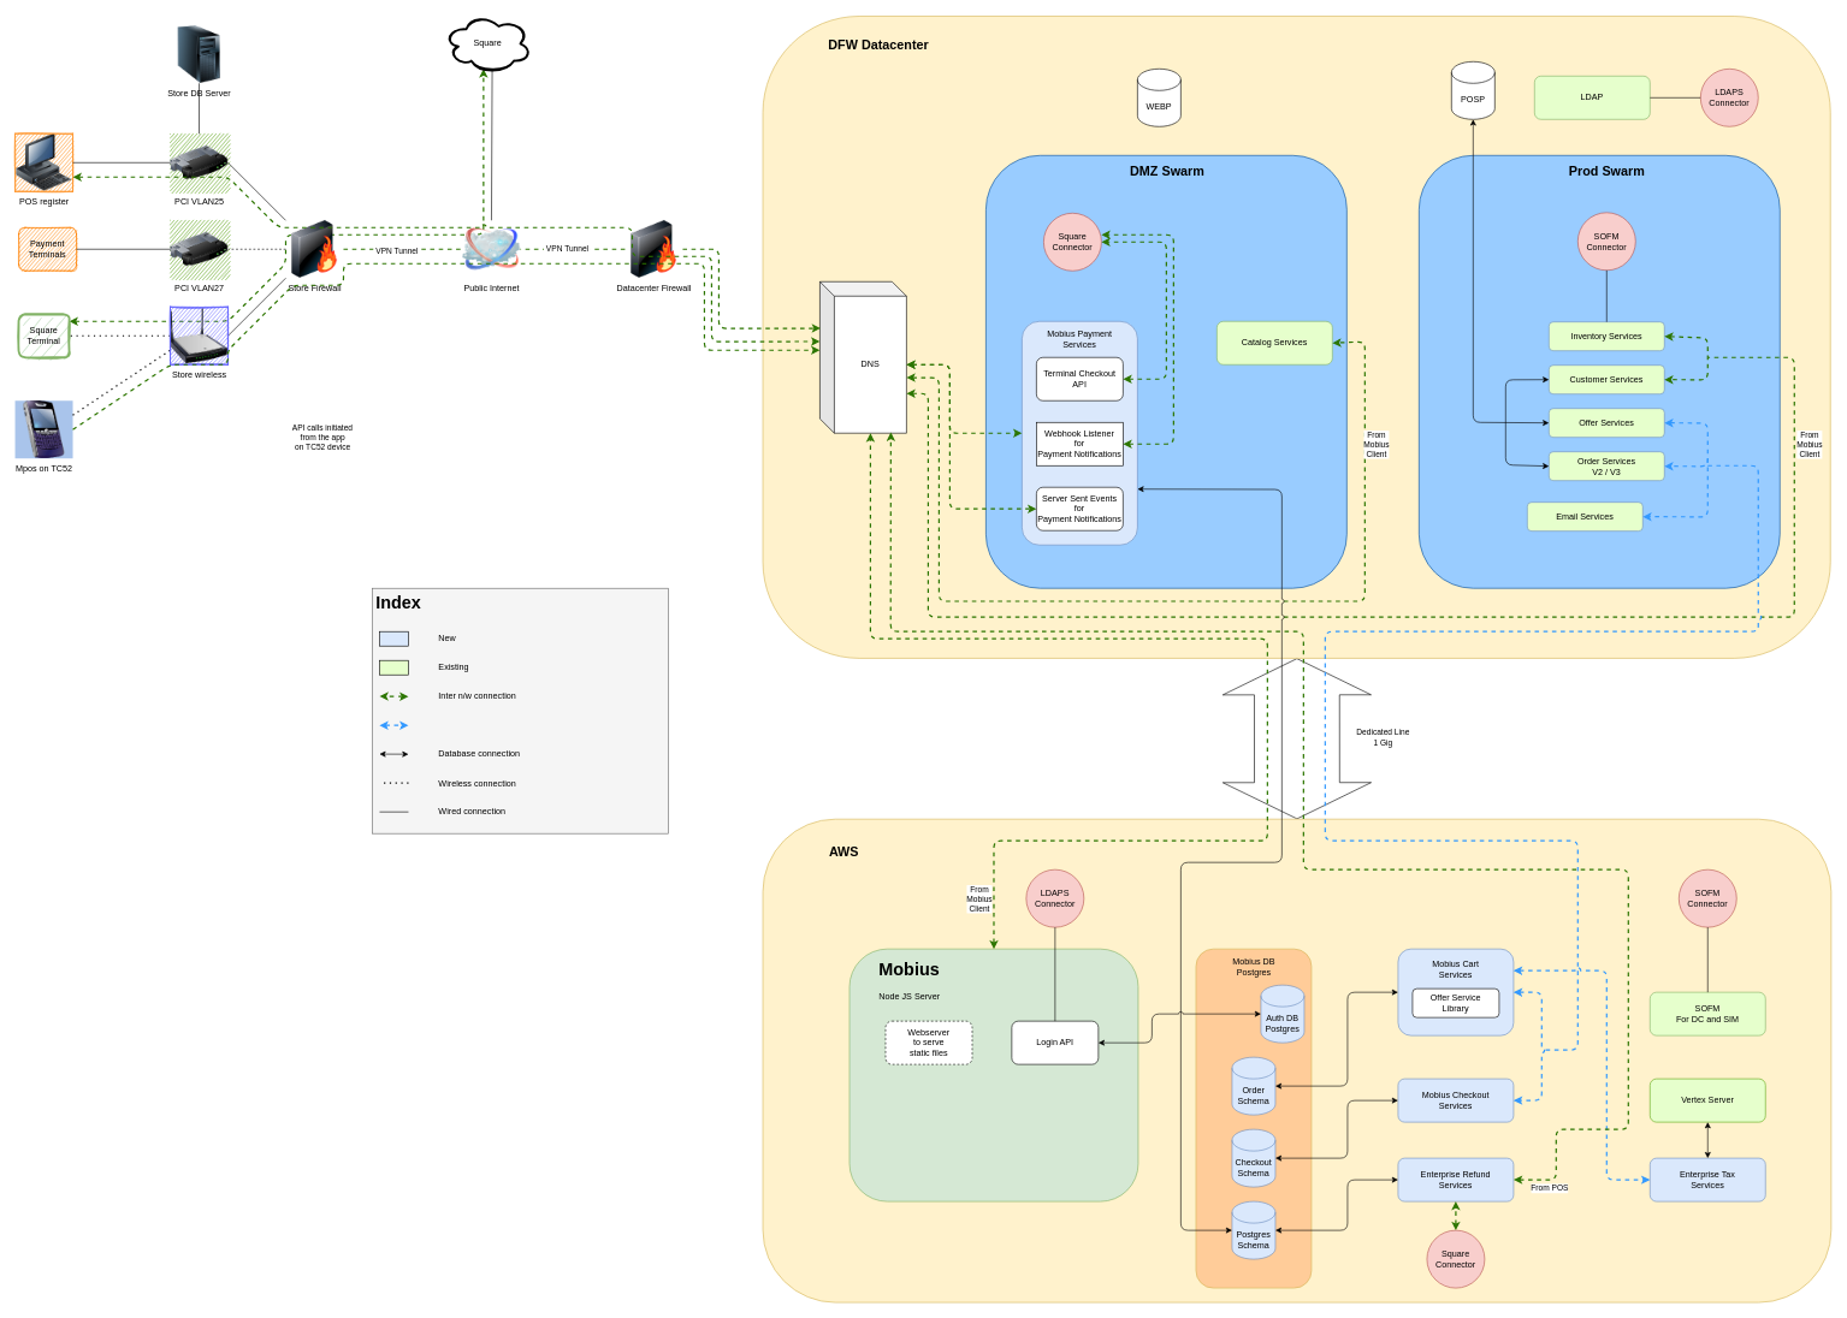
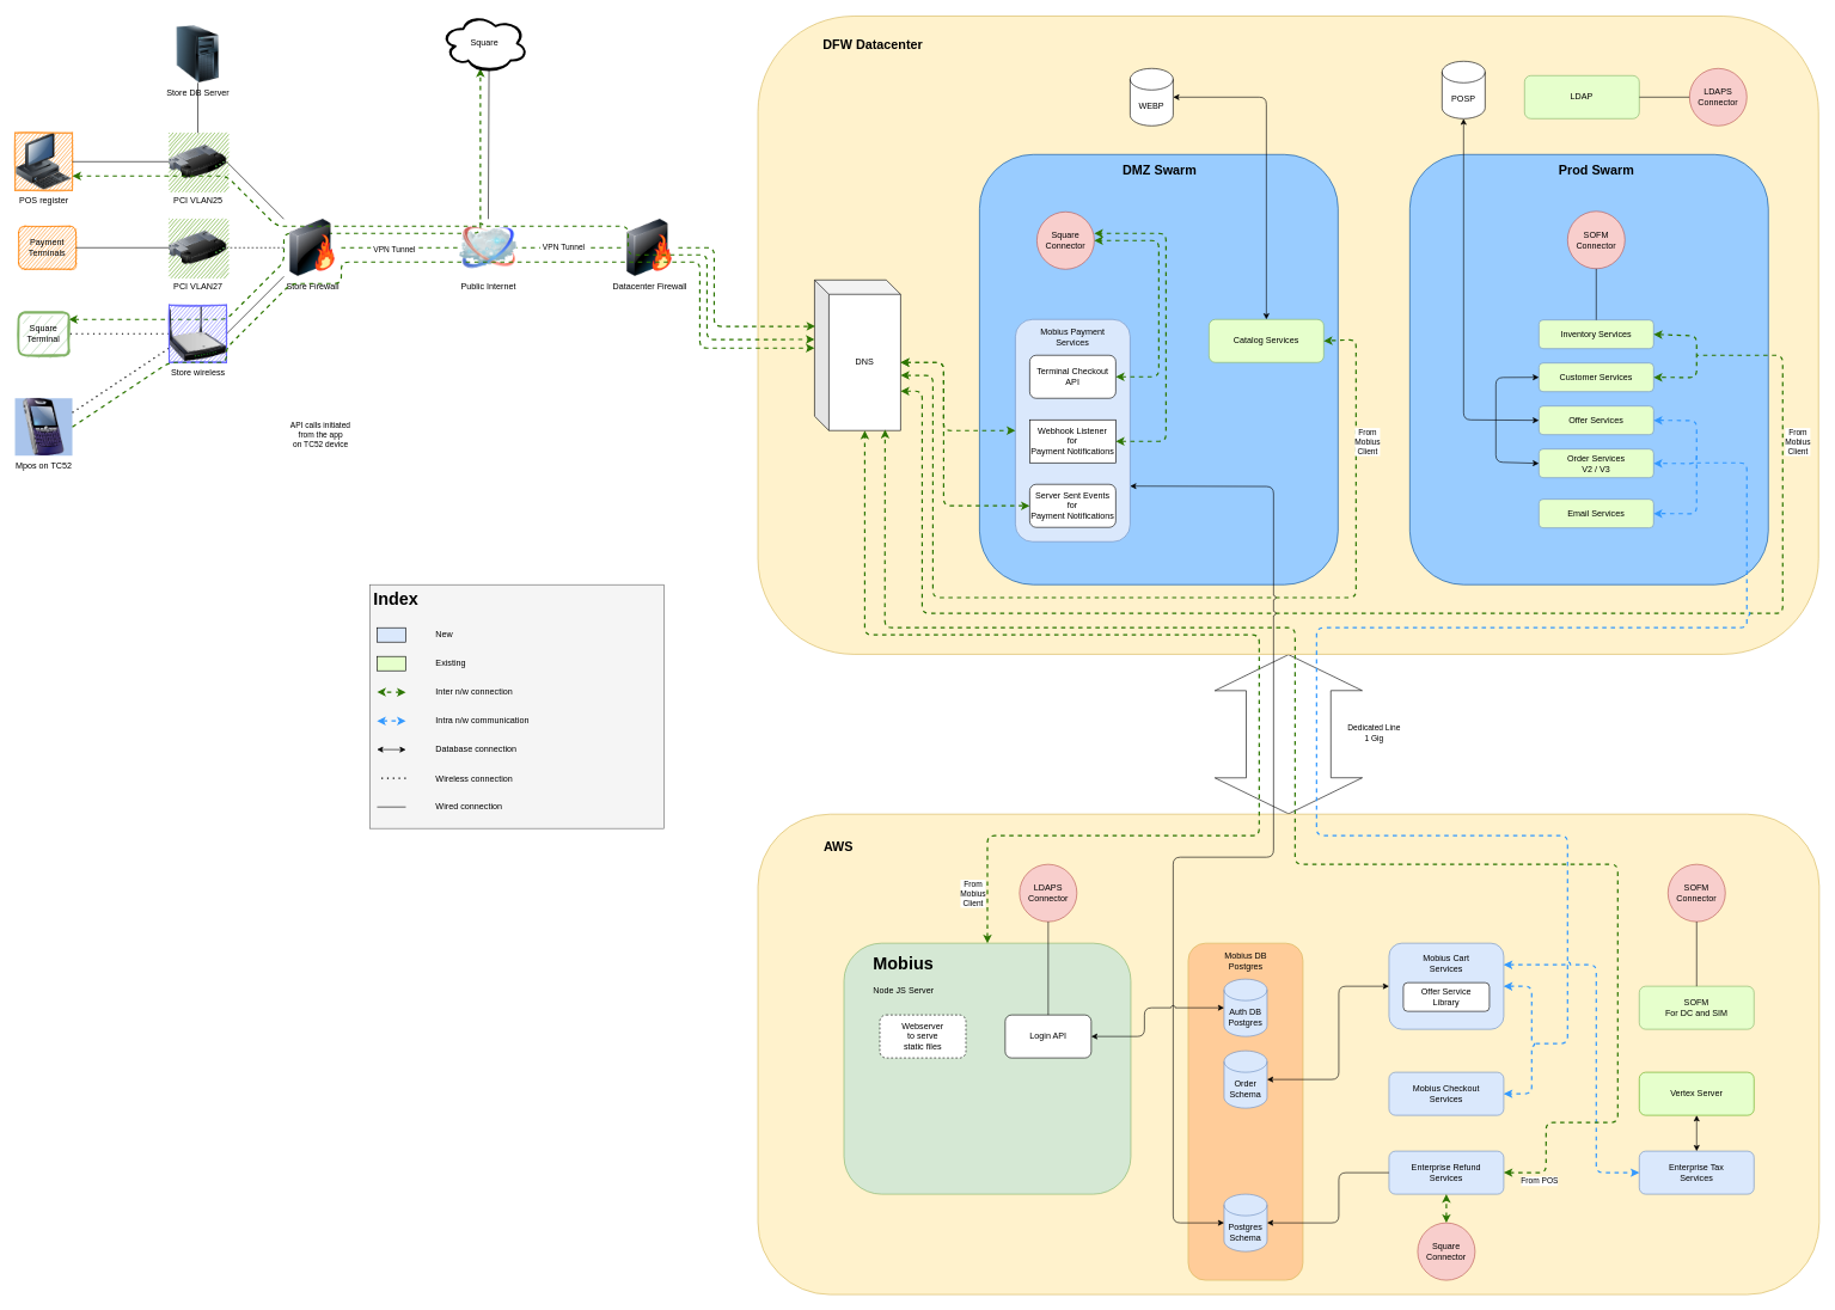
+ <mxCell id="104" value="" style="endArrow=classic;startArrow=classic;html=1;rounded=1;strokeColor=#000000;strokeWidth=1;entryX=1;entryY=0.5;entryDx=0;entryDy=0;exitX=0.5;exitY=0;exitDx=0;exitDy=0;entryPerimeter=0;" edge="1" parent="1" source="86" target="33"><mxGeometry width="50" height="50" relative="1" as="geometry"><mxPoint x="2155" y="595.75" as="sourcePoint" /><mxPoint x="2050" y="175" as="targetPoint" /><Array as="points"><mxPoint x="1765" y="135" /></Array></mxGeometry></mxCell>
- <mxCell id="72" value="Email Services" style="whiteSpace=wrap;html=1;fillColor=#E6FFCC;rounded=1;sketch=0;glass=0;strokeColor=#6c8ebf;" vertex="1" parent="69"><mxGeometry x="150" y="480.75" width="160" height="40" as="geometry" /></mxCell>
+ <mxCell id="72" value="Email Services" style="whiteSpace=wrap;html=1;fillColor=#E6FFCC;rounded=1;sketch=0;glass=0;strokeColor=#6c8ebf;" vertex="1" parent="69"><mxGeometry x="180" y="480.75" width="160" height="40" as="geometry" /></mxCell>
+ <mxCell id="124" value="Intra n/w communication" style="text;html=1;strokeColor=none;fillColor=none;align=left;verticalAlign=middle;whiteSpace=wrap;rounded=0;" vertex="1" parent="115"><mxGeometry x="90" y="180" width="140" height="20" as="geometry" /></mxCell>
- <mxCell id="51" value="Auth DB&lt;br&gt;Postgres" style="shape=cylinder3;whiteSpace=wrap;html=1;boundedLbl=1;backgroundOutline=1;size=15;shadow=0;glass=0;sketch=0;strokeWidth=1;fillColor=#dae8fc;strokeColor=#6c8ebf;" vertex="1" parent="45"><mxGeometry x="90" y="50" width="60" height="80" as="geometry" /></mxCell>
+ <mxCell id="51" value="Auth DB&lt;br&gt;Postgres" style="shape=cylinder3;whiteSpace=wrap;html=1;boundedLbl=1;backgroundOutline=1;size=15;shadow=0;glass=0;sketch=0;strokeWidth=1;fillColor=#dae8fc;strokeColor=#6c8ebf;" vertex="1" parent="45"><mxGeometry x="50" y="50" width="60" height="80" as="geometry" /></mxCell>
- <mxCell id="64" value="" style="endArrow=classic;startArrow=classic;html=1;rounded=1;strokeColor=#000000;strokeWidth=1;entryX=0;entryY=0.5;entryDx=0;entryDy=0;exitX=1;exitY=0.5;exitDx=0;exitDy=0;exitPerimeter=0;" edge="1" parent="1" source="47" target="53"><mxGeometry width="50" height="50" relative="1" as="geometry"><mxPoint x="1766" y="1595" as="sourcePoint" /><mxPoint x="1936" y="1525" as="targetPoint" /><Array as="points"><mxPoint x="1866" y="1605" /><mxPoint x="1866" y="1525" /></Array></mxGeometry></mxCell>
- <mxCell id="47" value="Checkout&lt;br&gt;Schema" style="shape=cylinder3;whiteSpace=wrap;html=1;boundedLbl=1;backgroundOutline=1;size=15;shadow=0;glass=0;sketch=0;strokeColor=#6c8ebf;strokeWidth=1;fillColor=#dae8fc;" vertex="1" parent="45"><mxGeometry x="50" y="250" width="60" height="80" as="geometry" /></mxCell>
- <mxCell id="63" value="" style="endArrow=classic;startArrow=classic;html=1;rounded=1;strokeColor=#000000;strokeWidth=1;entryX=0;entryY=0.5;entryDx=0;entryDy=0;exitX=1;exitY=0.5;exitDx=0;exitDy=0;exitPerimeter=0;" edge="1" parent="1" source="50" target="54"><mxGeometry width="50" height="50" relative="1" as="geometry"><mxPoint x="1546" y="1555" as="sourcePoint" /><mxPoint x="1596" y="1505" as="targetPoint" /><Array as="points"><mxPoint x="1866" y="1705" /><mxPoint x="1866" y="1635" /></Array></mxGeometry></mxCell>
+ <mxCell id="63" value="" style="endArrow=none;startArrow=classic;html=1;rounded=1;strokeColor=#000000;strokeWidth=1;entryX=0;entryY=0.5;entryDx=0;entryDy=0;exitX=1;exitY=0.5;exitDx=0;exitDy=0;exitPerimeter=0;" edge="1" parent="1" source="50" target="54"><mxGeometry width="50" height="50" relative="1" as="geometry"><mxPoint x="1546" y="1555" as="sourcePoint" /><mxPoint x="1596" y="1505" as="targetPoint" /><Array as="points"><mxPoint x="1866" y="1705" /><mxPoint x="1866" y="1635" /></Array></mxGeometry></mxCell>
